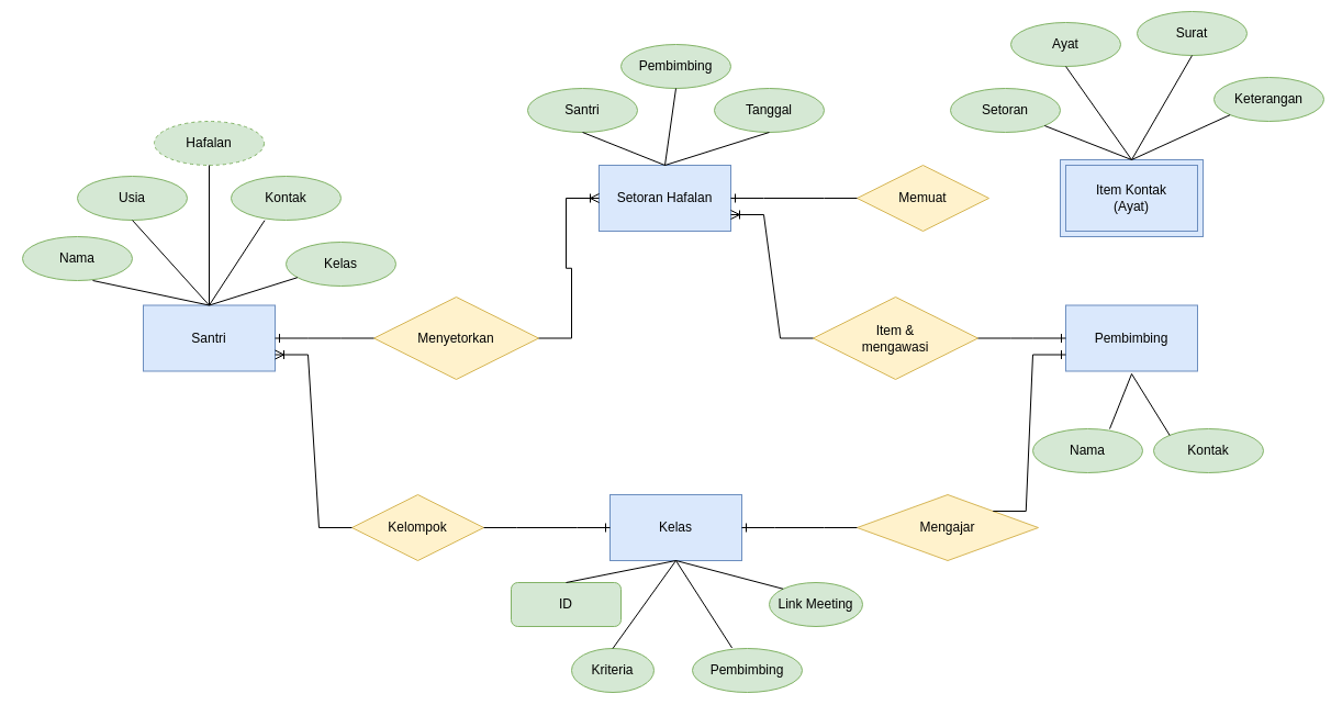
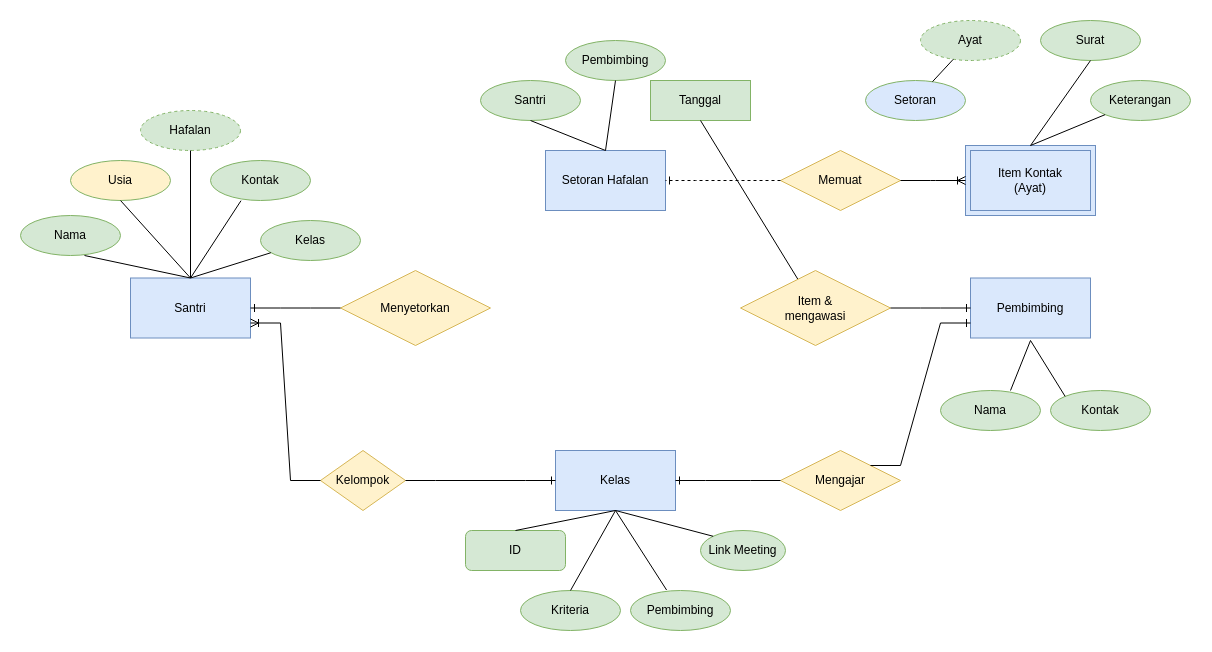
- <mxCell id="28" value="Surat" style="ellipse;whiteSpace=wrap;html=1;align=center;fillColor=#d5e8d4;strokeColor=#82b366;" parent="1" vertex="1"><mxGeometry x="1035" y="10" width="100" height="40" as="geometry" /></mxCell>
+ <mxCell id="28" value="Surat" style="ellipse;whiteSpace=wrap;html=1;align=center;fillColor=#d5e8d4;strokeColor=#82b366;" parent="1" vertex="1"><mxGeometry x="1040" y="20" width="100" height="40" as="geometry" /></mxCell>
- <mxCell id="27" value="Ayat" style="ellipse;whiteSpace=wrap;html=1;align=center;fillColor=#d5e8d4;strokeColor=#82b366;" parent="1" vertex="1"><mxGeometry x="920" y="20" width="100" height="40" as="geometry" /></mxCell>
+ <mxCell id="27" value="Ayat" style="ellipse;whiteSpace=wrap;html=1;align=center;fillColor=#d5e8d4;strokeColor=#82b366;dashed=1;" parent="1" vertex="1"><mxGeometry x="920" y="20" width="100" height="40" as="geometry" /></mxCell>
- <mxCell id="32" value="Keterangan" style="ellipse;whiteSpace=wrap;html=1;align=center;fillColor=#d5e8d4;strokeColor=#82b366;" parent="1" vertex="1"><mxGeometry x="1105" y="70" width="100" height="40" as="geometry" /></mxCell>
+ <mxCell id="32" value="Keterangan" style="ellipse;whiteSpace=wrap;html=1;align=center;fillColor=#d5e8d4;strokeColor=#82b366;" parent="1" vertex="1"><mxGeometry x="1090" y="80" width="100" height="40" as="geometry" /></mxCell>
- <mxCell id="24" value="Tanggal" style="ellipse;whiteSpace=wrap;html=1;align=center;fillColor=#d5e8d4;strokeColor=#82b366;" parent="1" vertex="1"><mxGeometry x="650" y="80" width="100" height="40" as="geometry" /></mxCell>
+ <mxCell id="24" value="Tanggal" style="whiteSpace=wrap;html=1;align=center;fillColor=#d5e8d4;strokeColor=#82b366;rounded=0;" parent="1" vertex="1"><mxGeometry x="650" y="80" width="100" height="40" as="geometry" /></mxCell>
- <mxCell id="33" value="Setoran" style="ellipse;whiteSpace=wrap;html=1;align=center;fillColor=#d5e8d4;strokeColor=#82b366;" parent="1" vertex="1"><mxGeometry x="865" y="80" width="100" height="40" as="geometry" /></mxCell>
+ <mxCell id="33" value="Setoran" style="ellipse;whiteSpace=wrap;html=1;align=center;fillColor=#dae8fc;strokeColor=#82b366;" parent="1" vertex="1"><mxGeometry x="865" y="80" width="100" height="40" as="geometry" /></mxCell>
- <mxCell id="35" value="" style="endArrow=none;html=1;rounded=0;entryX=0.5;entryY=0;entryDx=0;entryDy=0;exitX=0.5;exitY=1;exitDx=0;exitDy=0;" parent="1" source="27" target="25" edge="1"><mxGeometry relative="1" as="geometry"><mxPoint x="835.93" y="-186.092" as="sourcePoint" /><mxPoint x="955" y="-140" as="targetPoint" /></mxGeometry></mxCell>
- <mxCell id="34" value="" style="endArrow=none;html=1;rounded=0;entryX=0.5;entryY=0;entryDx=0;entryDy=0;" parent="1" source="33" target="25" edge="1"><mxGeometry relative="1" as="geometry"><mxPoint x="660" y="100" as="sourcePoint" /><mxPoint x="820" y="100" as="targetPoint" /></mxGeometry></mxCell>
+ <mxCell id="34" value="" style="endArrow=none;html=1;rounded=0;" parent="1" source="33" target="27" edge="1"><mxGeometry relative="1" as="geometry"><mxPoint x="660" y="100" as="sourcePoint" /><mxPoint x="820" y="100" as="targetPoint" /></mxGeometry></mxCell>
- <mxCell id="31" value="" style="endArrow=none;html=1;rounded=0;entryX=0.5;entryY=0;entryDx=0;entryDy=0;exitX=0.5;exitY=1;exitDx=0;exitDy=0;" parent="1" source="24" target="21" edge="1"><mxGeometry relative="1" as="geometry"><mxPoint x="565" y="20" as="sourcePoint" /><mxPoint x="615" y="160" as="targetPoint" /></mxGeometry></mxCell>
+ <mxCell id="31" value="" style="endArrow=none;html=1;rounded=0;exitX=0.5;exitY=1;exitDx=0;exitDy=0;" parent="1" source="24" target="38" edge="1"><mxGeometry relative="1" as="geometry"><mxPoint x="565" y="20" as="sourcePoint" /><mxPoint x="615" y="160" as="targetPoint" /></mxGeometry></mxCell>
- <mxCell id="4" value="Usia" style="ellipse;whiteSpace=wrap;html=1;align=center;fillColor=#d5e8d4;strokeColor=#82b366;" parent="1" vertex="1"><mxGeometry x="70" y="160" width="100" height="40" as="geometry" /></mxCell>
+ <mxCell id="4" value="Usia" style="ellipse;whiteSpace=wrap;html=1;align=center;fillColor=#fff2cc;strokeColor=#82b366;" parent="1" vertex="1"><mxGeometry x="70" y="160" width="100" height="40" as="geometry" /></mxCell>
- <mxCell id="52" value="" style="edgeStyle=entityRelationEdgeStyle;fontSize=12;html=1;endArrow=ERone;endFill=1;rounded=0;entryX=1;entryY=0.5;entryDx=0;entryDy=0;exitX=0;exitY=0.5;exitDx=0;exitDy=0;" parent="1" source="26" target="21" edge="1"><mxGeometry width="100" height="100" relative="1" as="geometry"><mxPoint x="350" y="262.5" as="sourcePoint" /><mxPoint x="250" y="315" as="targetPoint" /></mxGeometry></mxCell>
+ <mxCell id="52" value="" style="edgeStyle=entityRelationEdgeStyle;fontSize=12;html=1;endArrow=ERone;endFill=1;rounded=0;entryX=1;entryY=0.5;entryDx=0;entryDy=0;exitX=0;exitY=0.5;exitDx=0;exitDy=0;dashed=1;" parent="1" source="26" target="21" edge="1"><mxGeometry width="100" height="100" relative="1" as="geometry"><mxPoint x="350" y="262.5" as="sourcePoint" /><mxPoint x="250" y="315" as="targetPoint" /></mxGeometry></mxCell>
+ <mxCell id="51" value="" style="edgeStyle=entityRelationEdgeStyle;fontSize=12;html=1;endArrow=ERoneToMany;rounded=0;exitX=1;exitY=0.5;exitDx=0;exitDy=0;" parent="1" source="26" target="25" edge="1"><mxGeometry width="100" height="100" relative="1" as="geometry"><mxPoint x="500" y="262.5" as="sourcePoint" /><mxPoint x="565" y="190" as="targetPoint" /></mxGeometry></mxCell>
- <mxCell id="50" value="" style="edgeStyle=entityRelationEdgeStyle;fontSize=12;html=1;endArrow=ERoneToMany;rounded=0;entryX=0;entryY=0.5;entryDx=0;entryDy=0;exitX=1;exitY=0.5;exitDx=0;exitDy=0;" parent="1" source="39" target="21" edge="1"><mxGeometry width="100" height="100" relative="1" as="geometry"><mxPoint x="330" y="500" as="sourcePoint" /><mxPoint x="250" y="330" as="targetPoint" /></mxGeometry></mxCell>
- <mxCell id="54" value="" style="edgeStyle=entityRelationEdgeStyle;fontSize=12;html=1;endArrow=ERoneToMany;rounded=0;entryX=1;entryY=0.75;entryDx=0;entryDy=0;exitX=0;exitY=0.5;exitDx=0;exitDy=0;" parent="1" source="38" target="21" edge="1"><mxGeometry width="100" height="100" relative="1" as="geometry"><mxPoint x="500" y="262.5" as="sourcePoint" /><mxPoint x="565" y="190" as="targetPoint" /></mxGeometry></mxCell>
- <mxCell id="20" value="Kelompok" style="shape=rhombus;perimeter=rhombusPerimeter;whiteSpace=wrap;html=1;align=center;fillColor=#fff2cc;strokeColor=#d6b656;" parent="1" vertex="1"><mxGeometry x="320" y="450" width="120" height="60" as="geometry" /></mxCell>
+ <mxCell id="20" value="Kelompok" style="shape=rhombus;perimeter=rhombusPerimeter;whiteSpace=wrap;html=1;align=center;fillColor=#fff2cc;strokeColor=#d6b656;" parent="1" vertex="1"><mxGeometry x="320" y="450" width="85" height="60" as="geometry" /></mxCell>
- <mxCell id="19" value="Mengajar" style="shape=rhombus;perimeter=rhombusPerimeter;whiteSpace=wrap;html=1;align=center;fillColor=#fff2cc;strokeColor=#d6b656;" parent="1" vertex="1"><mxGeometry x="780" y="450" width="165" height="60" as="geometry" /></mxCell>
+ <mxCell id="19" value="Mengajar" style="shape=rhombus;perimeter=rhombusPerimeter;whiteSpace=wrap;html=1;align=center;fillColor=#fff2cc;strokeColor=#d6b656;" parent="1" vertex="1"><mxGeometry x="780" y="450" width="120" height="60" as="geometry" /></mxCell>
- <mxCell id="40" value="Kriteria" style="ellipse;whiteSpace=wrap;html=1;align=center;fillColor=#d5e8d4;strokeColor=#82b366;" parent="1" vertex="1"><mxGeometry x="520" y="590" width="75" height="40" as="geometry" /></mxCell>
+ <mxCell id="40" value="Kriteria" style="ellipse;whiteSpace=wrap;html=1;align=center;fillColor=#d5e8d4;strokeColor=#82b366;" parent="1" vertex="1"><mxGeometry x="520" y="590" width="100" height="40" as="geometry" /></mxCell>
